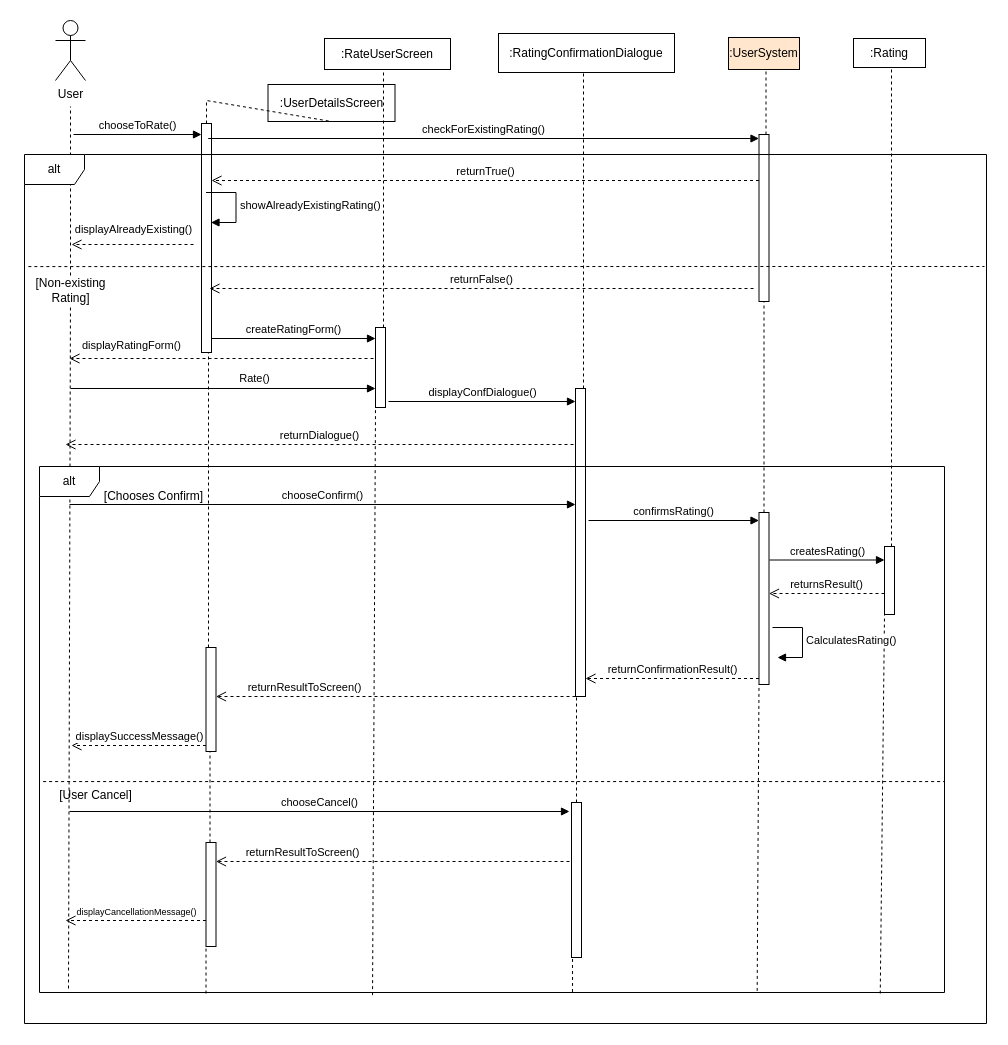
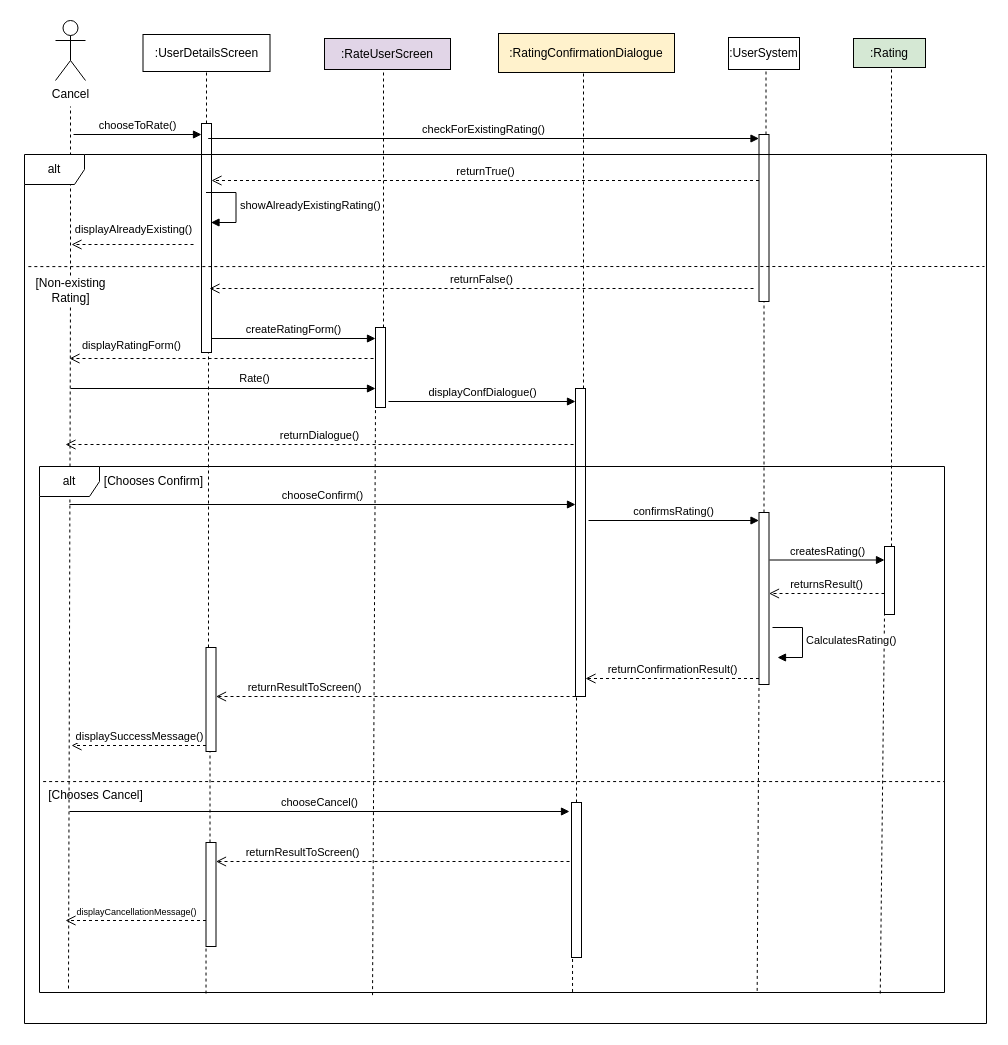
- <mxCell id="6" value=":RatingConfirmationDialogue" style="html=1;whiteSpace=wrap;" vertex="1" parent="1"><mxGeometry x="498" y="33" width="176" height="39" as="geometry" /></mxCell>
+ <mxCell id="6" value=":RatingConfirmationDialogue" style="html=1;whiteSpace=wrap;fillColor=#fff2cc;" vertex="1" parent="1"><mxGeometry x="498" y="33" width="176" height="39" as="geometry" /></mxCell>
- <mxCell id="8" value=":Rating" style="html=1;whiteSpace=wrap;" vertex="1" parent="1"><mxGeometry x="853" y="38" width="72" height="29" as="geometry" /></mxCell>
+ <mxCell id="8" value=":Rating" style="html=1;whiteSpace=wrap;fillColor=#d5e8d4;" vertex="1" parent="1"><mxGeometry x="853" y="38" width="72" height="29" as="geometry" /></mxCell>
- <mxCell id="5" value=":RateUserScreen" style="html=1;whiteSpace=wrap;" vertex="1" parent="1"><mxGeometry x="324" y="38" width="126" height="31" as="geometry" /></mxCell>
+ <mxCell id="5" value=":RateUserScreen" style="html=1;whiteSpace=wrap;fillColor=#e1d5e7;" vertex="1" parent="1"><mxGeometry x="324" y="38" width="126" height="31" as="geometry" /></mxCell>
- <mxCell id="7" value=":UserSystem" style="html=1;whiteSpace=wrap;fillColor=#ffe6cc;" vertex="1" parent="1"><mxGeometry x="728" y="37" width="71" height="32" as="geometry" /></mxCell>
+ <mxCell id="7" value=":UserSystem" style="html=1;whiteSpace=wrap;" vertex="1" parent="1"><mxGeometry x="728" y="37" width="71" height="32" as="geometry" /></mxCell>
- <mxCell id="2" value="User" style="shape=umlActor;verticalLabelPosition=bottom;verticalAlign=top;html=1;" vertex="1" parent="1"><mxGeometry x="55" y="20" width="30" height="60" as="geometry" /></mxCell>
+ <mxCell id="2" value="Cancel" style="shape=umlActor;verticalLabelPosition=bottom;verticalAlign=top;html=1;" vertex="1" parent="1"><mxGeometry x="55" y="20" width="30" height="60" as="geometry" /></mxCell>
- <mxCell id="4" value=":UserDetailsScreen" style="html=1;whiteSpace=wrap;" vertex="1" parent="1"><mxGeometry x="267.5" y="84" width="127" height="37" as="geometry" /></mxCell>
+ <mxCell id="4" value=":UserDetailsScreen" style="html=1;whiteSpace=wrap;" vertex="1" parent="1"><mxGeometry x="142.5" y="34" width="127" height="37" as="geometry" /></mxCell>
- <mxCell id="60" value="[Chooses Confirm]" style="text;html=1;align=center;verticalAlign=middle;whiteSpace=wrap;rounded=0;" vertex="1" parent="1"><mxGeometry x="90.5" y="481" width="125" height="30" as="geometry" /></mxCell>
+ <mxCell id="60" value="[Chooses Confirm]" style="text;html=1;align=center;verticalAlign=middle;whiteSpace=wrap;rounded=0;" vertex="1" parent="1"><mxGeometry x="90.5" y="466" width="125" height="30" as="geometry" /></mxCell>
- <mxCell id="61" value="[User Cancel]" style="text;html=1;align=center;verticalAlign=middle;whiteSpace=wrap;rounded=0;" vertex="1" parent="1"><mxGeometry x="33" y="780" width="125" height="30" as="geometry" /></mxCell>
+ <mxCell id="61" value="[Chooses Cancel]" style="text;html=1;align=center;verticalAlign=middle;whiteSpace=wrap;rounded=0;" vertex="1" parent="1"><mxGeometry x="33" y="780" width="125" height="30" as="geometry" /></mxCell>
